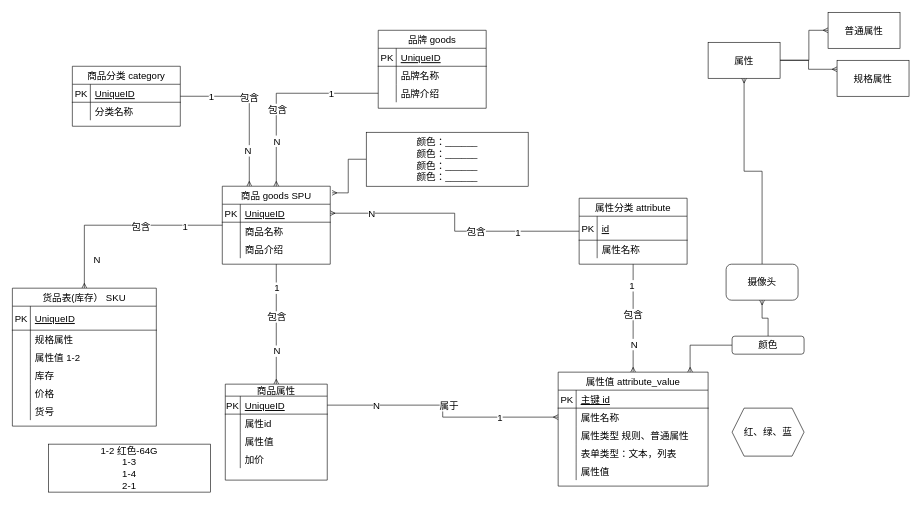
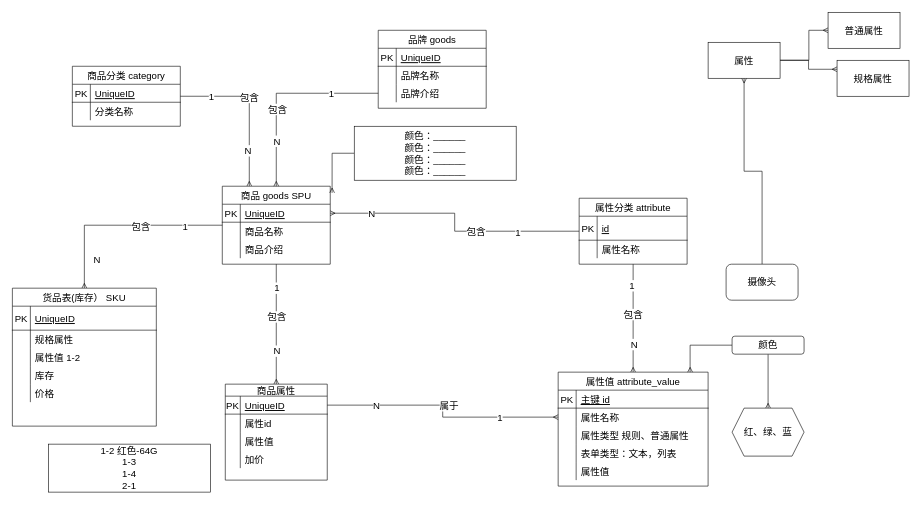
- <mxCell id="100" value="颜色：______&lt;br&gt;颜色：______&lt;br&gt;颜色：______&lt;br&gt;颜色：______" style="whiteSpace=wrap;html=1;fontSize=16;" parent="1" vertex="1"><mxGeometry x="610" y="220" width="270" height="90" as="geometry" /></mxCell>
+ <mxCell id="100" value="颜色：______&lt;br&gt;颜色：______&lt;br&gt;颜色：______&lt;br&gt;颜色：______" style="whiteSpace=wrap;html=1;fontSize=16;" parent="1" vertex="1"><mxGeometry x="590" y="210" width="270" height="90" as="geometry" /></mxCell>
- <mxCell id="96" value="" style="edgeStyle=orthogonalEdgeStyle;rounded=0;orthogonalLoop=1;jettySize=auto;html=1;endArrow=ERmany;endFill=0;fontSize=16;" parent="1" source="97" target="94" edge="1"><mxGeometry relative="1" as="geometry" /></mxCell>
+ <mxCell id="96" value="" style="edgeStyle=orthogonalEdgeStyle;rounded=0;orthogonalLoop=1;jettySize=auto;html=1;endArrow=ERmany;endFill=0;fontSize=16;" parent="1" source="97" target="98" edge="1"><mxGeometry relative="1" as="geometry" /></mxCell>
- <mxCell id="119" value="货号" style="shape=partialRectangle;connectable=0;fillColor=none;top=0;left=0;bottom=0;right=0;align=left;spacingLeft=6;overflow=hidden;fontSize=16;fontStyle=0" parent="117" vertex="1"><mxGeometry x="30" width="210" height="30" as="geometry" /></mxCell>
